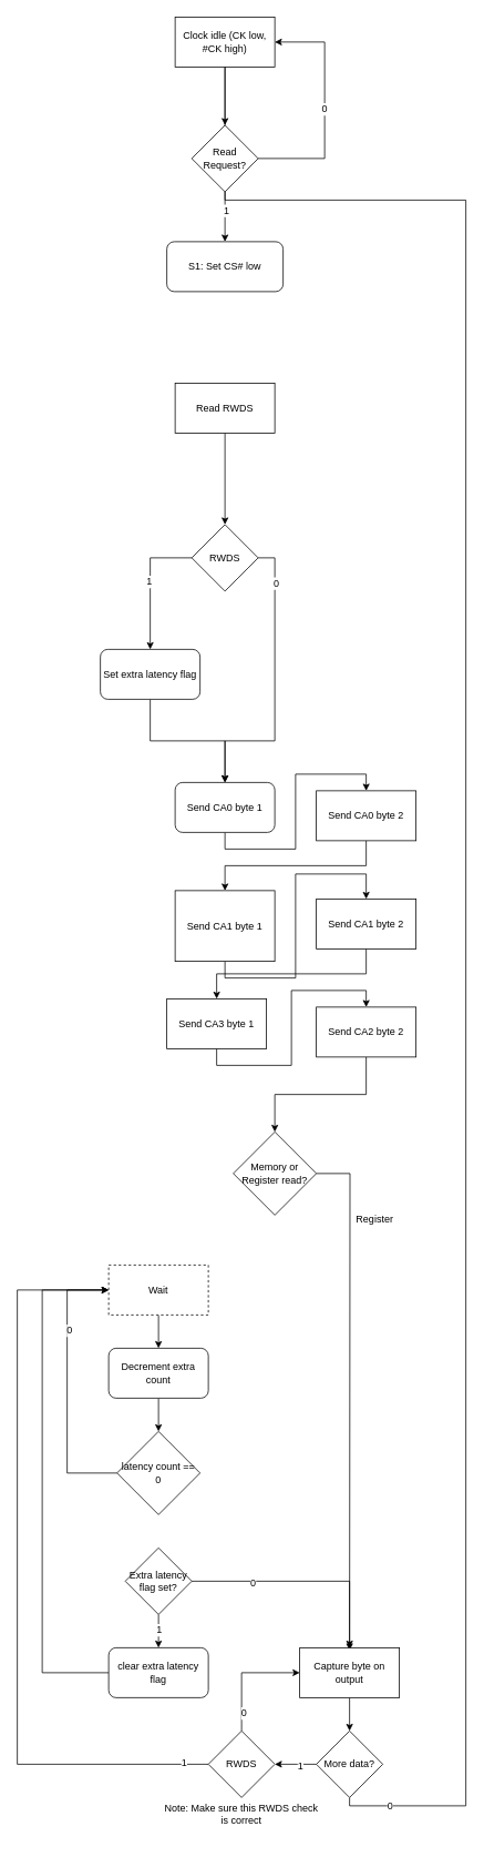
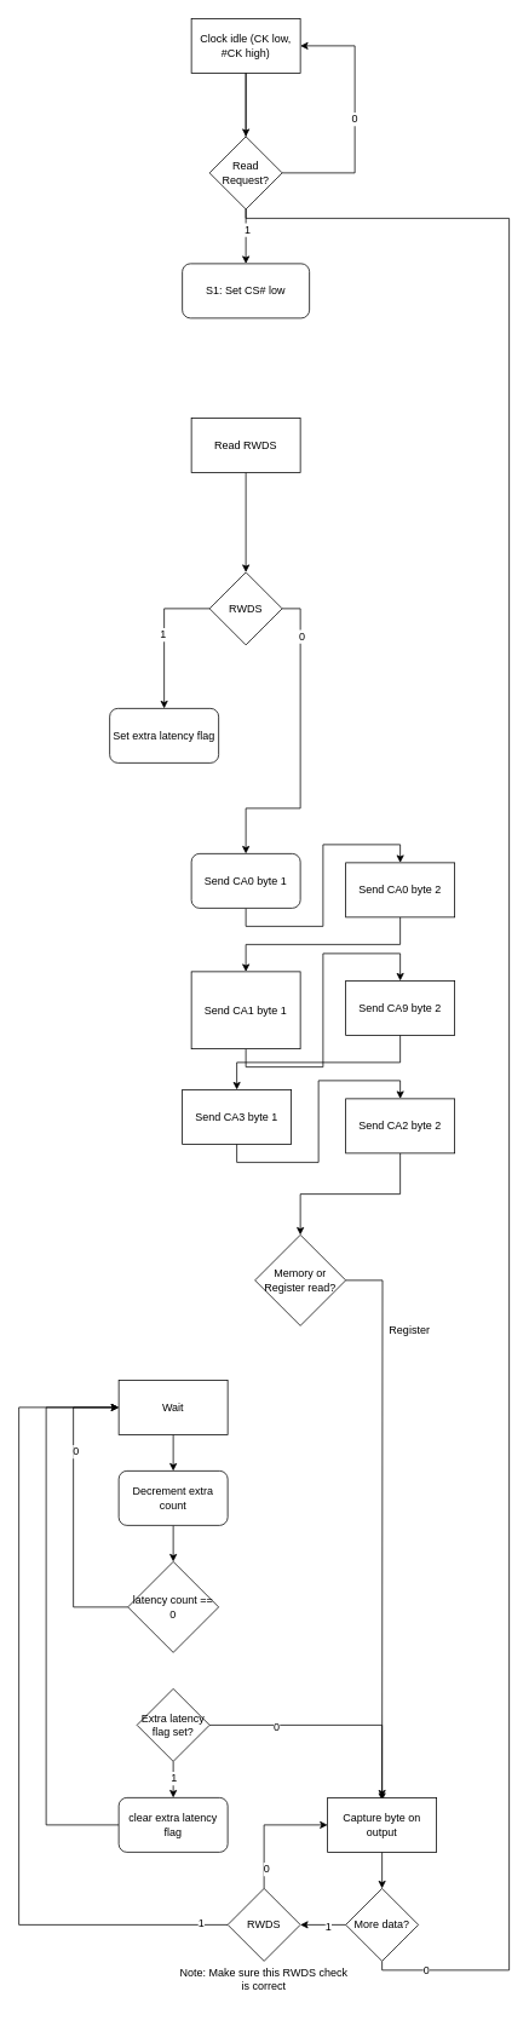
- <mxCell id="8" style="edgeStyle=orthogonalEdgeStyle;rounded=0;orthogonalLoop=1;jettySize=auto;html=1;exitX=0.5;exitY=1;exitDx=0;exitDy=0;entryX=0.5;entryY=0;entryDx=0;entryDy=0;" edge="1" parent="1" source="9" target="11"><mxGeometry relative="1" as="geometry" /></mxCell>
- <mxCell id="17" value="Send CA1 byte 2" style="rounded=0;whiteSpace=wrap;html=1;" vertex="1" parent="1"><mxGeometry x="380" y="1080" width="120" height="60" as="geometry" /></mxCell>
+ <mxCell id="17" value="Send CA9 byte 2" style="rounded=0;whiteSpace=wrap;html=1;" vertex="1" parent="1"><mxGeometry x="380" y="1080" width="120" height="60" as="geometry" /></mxCell>
- <mxCell id="26" value="Wait" style="rounded=0;whiteSpace=wrap;html=1;dashed=1;" vertex="1" parent="1"><mxGeometry x="130" y="1520" width="120" height="60" as="geometry" /></mxCell>
+ <mxCell id="26" value="Wait" style="rounded=0;whiteSpace=wrap;html=1;" vertex="1" parent="1"><mxGeometry x="130" y="1520" width="120" height="60" as="geometry" /></mxCell>
